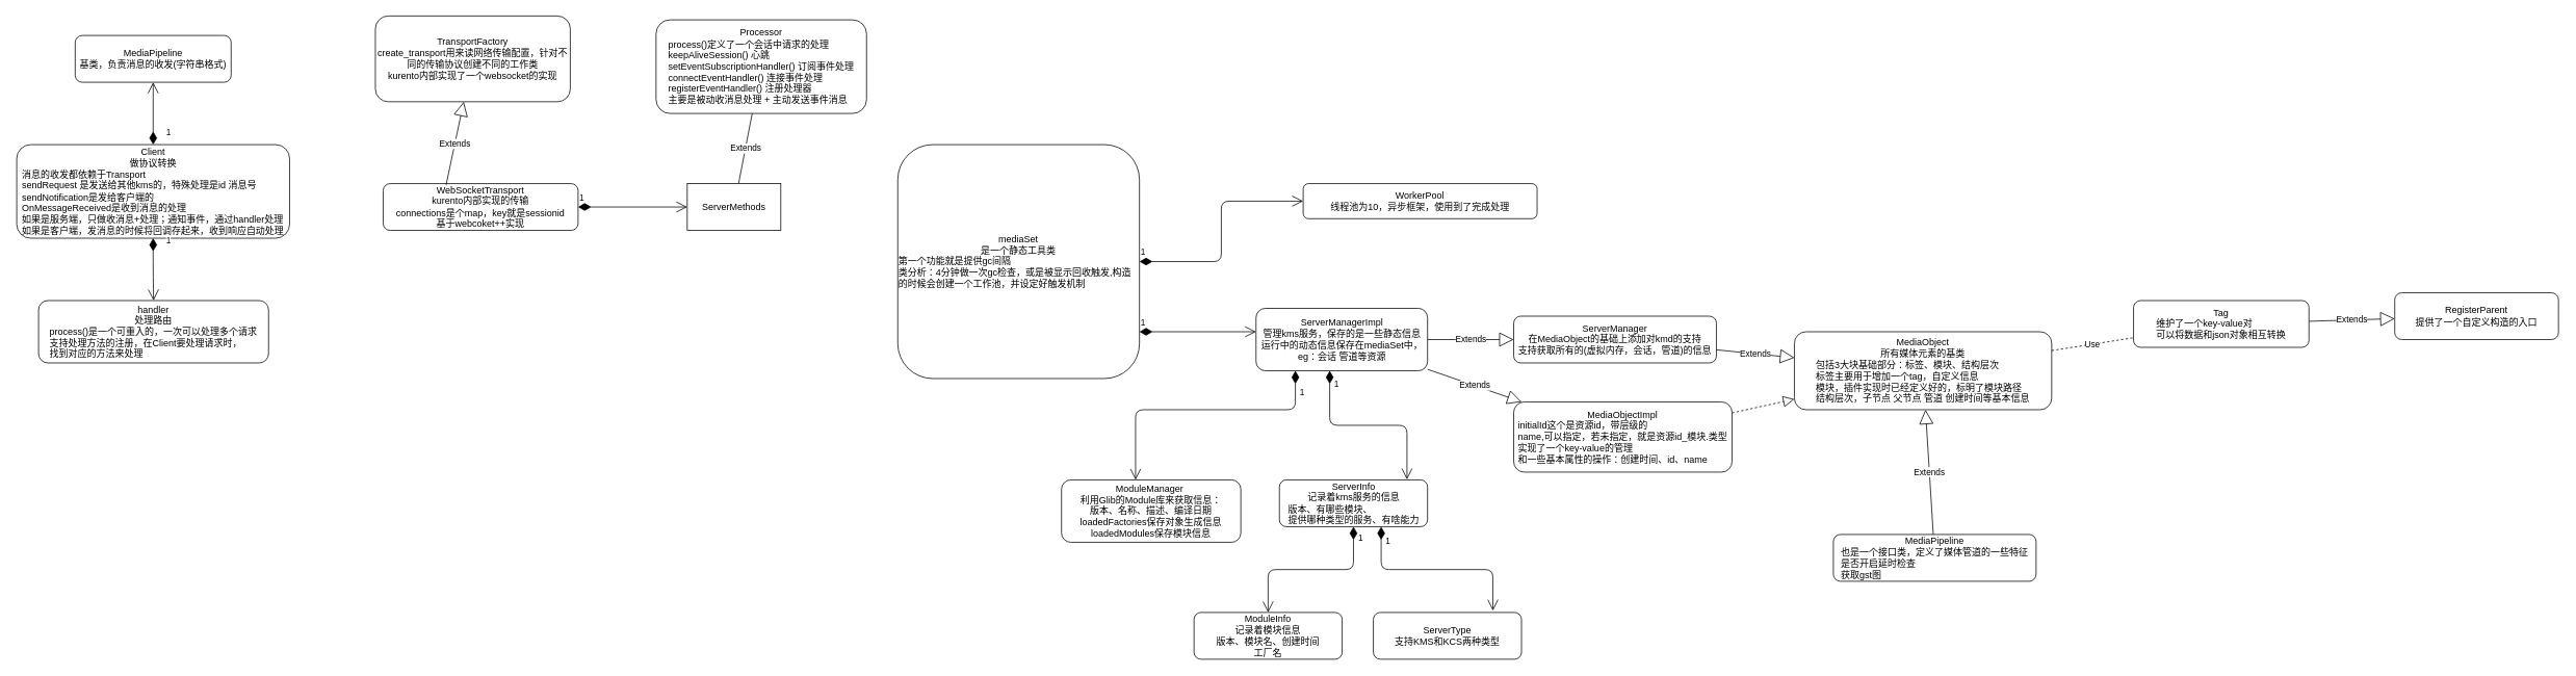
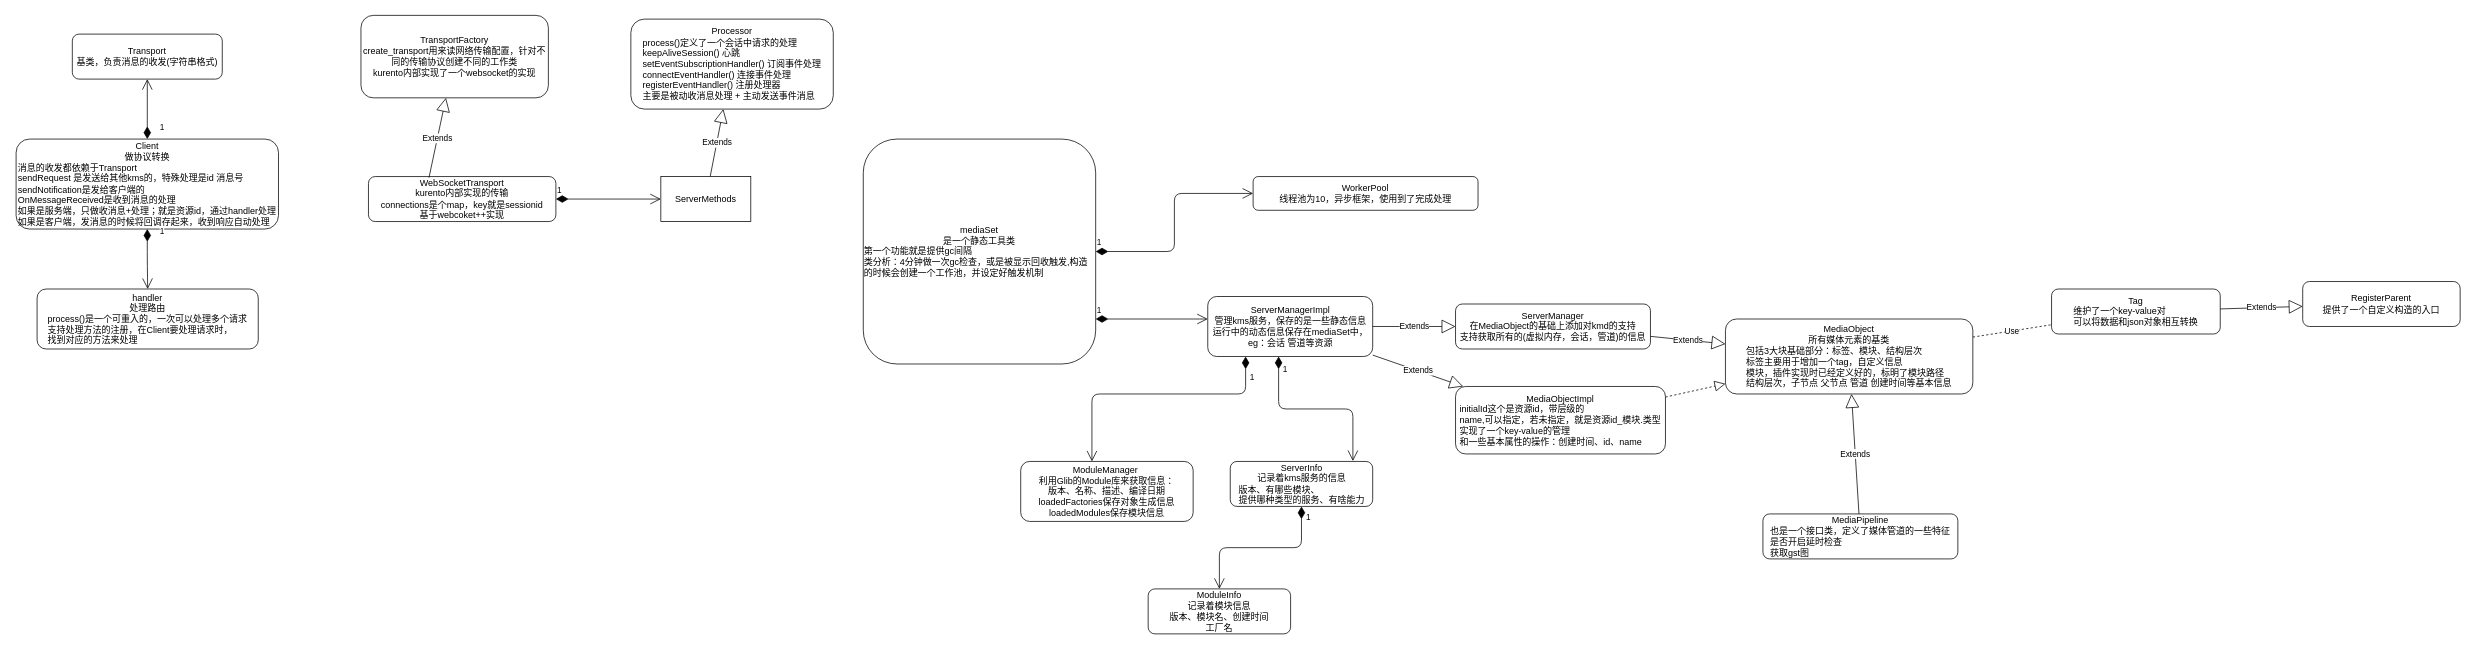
- <mxCell id="2" value="&lt;span&gt;MediaPipeline&lt;br&gt;基类，负责消息的收发(字符串格式)&lt;br&gt;&lt;/span&gt;" style="rounded=1;whiteSpace=wrap;html=1;" parent="1" vertex="1"><mxGeometry x="95" y="45" width="200" height="60" as="geometry" /></mxCell>
+ <mxCell id="2" value="&lt;span&gt;Transport&lt;br&gt;基类，负责消息的收发(字符串格式)&lt;br&gt;&lt;/span&gt;" style="rounded=1;whiteSpace=wrap;html=1;" parent="1" vertex="1"><mxGeometry x="95" y="45" width="200" height="60" as="geometry" /></mxCell>
- <mxCell id="11" value="Extends" style="endArrow=none;endSize=16;endFill=0;html=1;" parent="1" source="12" target="9" edge="1"><mxGeometry width="160" relative="1" as="geometry"><mxPoint x="710" y="185" as="sourcePoint" /><mxPoint x="870" y="185" as="targetPoint" /></mxGeometry></mxCell>
+ <mxCell id="11" value="Extends" style="endArrow=block;endSize=16;endFill=0;html=1;" parent="1" source="12" target="9" edge="1"><mxGeometry width="160" relative="1" as="geometry"><mxPoint x="710" y="185" as="sourcePoint" /><mxPoint x="870" y="185" as="targetPoint" /></mxGeometry></mxCell>
- <mxCell id="3" value="&lt;span&gt;Client&lt;br&gt;做协议转换&lt;br&gt;&lt;div style=&quot;text-align: left&quot;&gt;&lt;span&gt;消息的收发都依赖于Transport&lt;/span&gt;&lt;/div&gt;&lt;/span&gt;&lt;span&gt;&lt;div style=&quot;text-align: left&quot;&gt;&lt;span&gt;sendRequest 是发送给其他kms的，特殊处理是id 消息号&lt;/span&gt;&lt;/div&gt;&lt;/span&gt;&lt;span&gt;&lt;div style=&quot;text-align: left&quot;&gt;&lt;span&gt;sendNotification是发给客户端的&lt;/span&gt;&lt;/div&gt;&lt;/span&gt;&lt;span&gt;&lt;div style=&quot;text-align: left&quot;&gt;&lt;span&gt;OnMessageReceived是收到消息的处理&lt;/span&gt;&lt;/div&gt;&lt;/span&gt;&lt;span&gt;&lt;div style=&quot;text-align: left&quot;&gt;&lt;span&gt;如果是服务端，只做收消息+处理；通知事件，通过handler处理&lt;/span&gt;&lt;/div&gt;&lt;div style=&quot;text-align: left&quot;&gt;&lt;span&gt;如果是客户端，发消息的时候将回调存起来，收到响应自动处理&lt;/span&gt;&lt;/div&gt;&lt;/span&gt;" style="rounded=1;whiteSpace=wrap;html=1;" parent="1" vertex="1"><mxGeometry x="20" y="185" width="350" height="120" as="geometry" /></mxCell>
+ <mxCell id="3" value="&lt;span&gt;Client&lt;br&gt;做协议转换&lt;br&gt;&lt;div style=&quot;text-align: left&quot;&gt;&lt;span&gt;消息的收发都依赖于Transport&lt;/span&gt;&lt;/div&gt;&lt;/span&gt;&lt;span&gt;&lt;div style=&quot;text-align: left&quot;&gt;&lt;span&gt;sendRequest 是发送给其他kms的，特殊处理是id 消息号&lt;/span&gt;&lt;/div&gt;&lt;/span&gt;&lt;span&gt;&lt;div style=&quot;text-align: left&quot;&gt;&lt;span&gt;sendNotification是发给客户端的&lt;/span&gt;&lt;/div&gt;&lt;/span&gt;&lt;span&gt;&lt;div style=&quot;text-align: left&quot;&gt;&lt;span&gt;OnMessageReceived是收到消息的处理&lt;/span&gt;&lt;/div&gt;&lt;/span&gt;&lt;span&gt;&lt;div style=&quot;text-align: left&quot;&gt;&lt;span&gt;如果是服务端，只做收消息+处理；就是资源id，通过handler处理&lt;/span&gt;&lt;/div&gt;&lt;div style=&quot;text-align: left&quot;&gt;&lt;span&gt;如果是客户端，发消息的时候将回调存起来，收到响应自动处理&lt;/span&gt;&lt;/div&gt;&lt;/span&gt;" style="rounded=1;whiteSpace=wrap;html=1;" parent="1" vertex="1"><mxGeometry x="20" y="185" width="350" height="120" as="geometry" /></mxCell>
- <mxCell id="37" value="1" style="endArrow=open;html=1;endSize=12;startArrow=diamondThin;startSize=14;startFill=1;edgeStyle=orthogonalEdgeStyle;align=left;verticalAlign=bottom;entryX=0.807;entryY=-0.038;entryDx=0;entryDy=0;entryPerimeter=0;" edge="1" parent="1" source="32" target="34"><mxGeometry x="-0.784" y="4" relative="1" as="geometry"><mxPoint x="1854.828" y="634.793" as="sourcePoint" /><mxPoint x="1912.069" y="764.448" as="targetPoint" /><mxPoint as="offset" /><Array as="points"><mxPoint x="1770" y="730" /><mxPoint x="1913" y="730" /></Array></mxGeometry></mxCell>
- <mxCell id="34" value="ServerType&lt;br&gt;支持KMS和KCS两种类型&lt;br&gt;" style="rounded=1;whiteSpace=wrap;html=1;" vertex="1" parent="1"><mxGeometry x="1760" y="785" width="190" height="60" as="geometry" /></mxCell>
